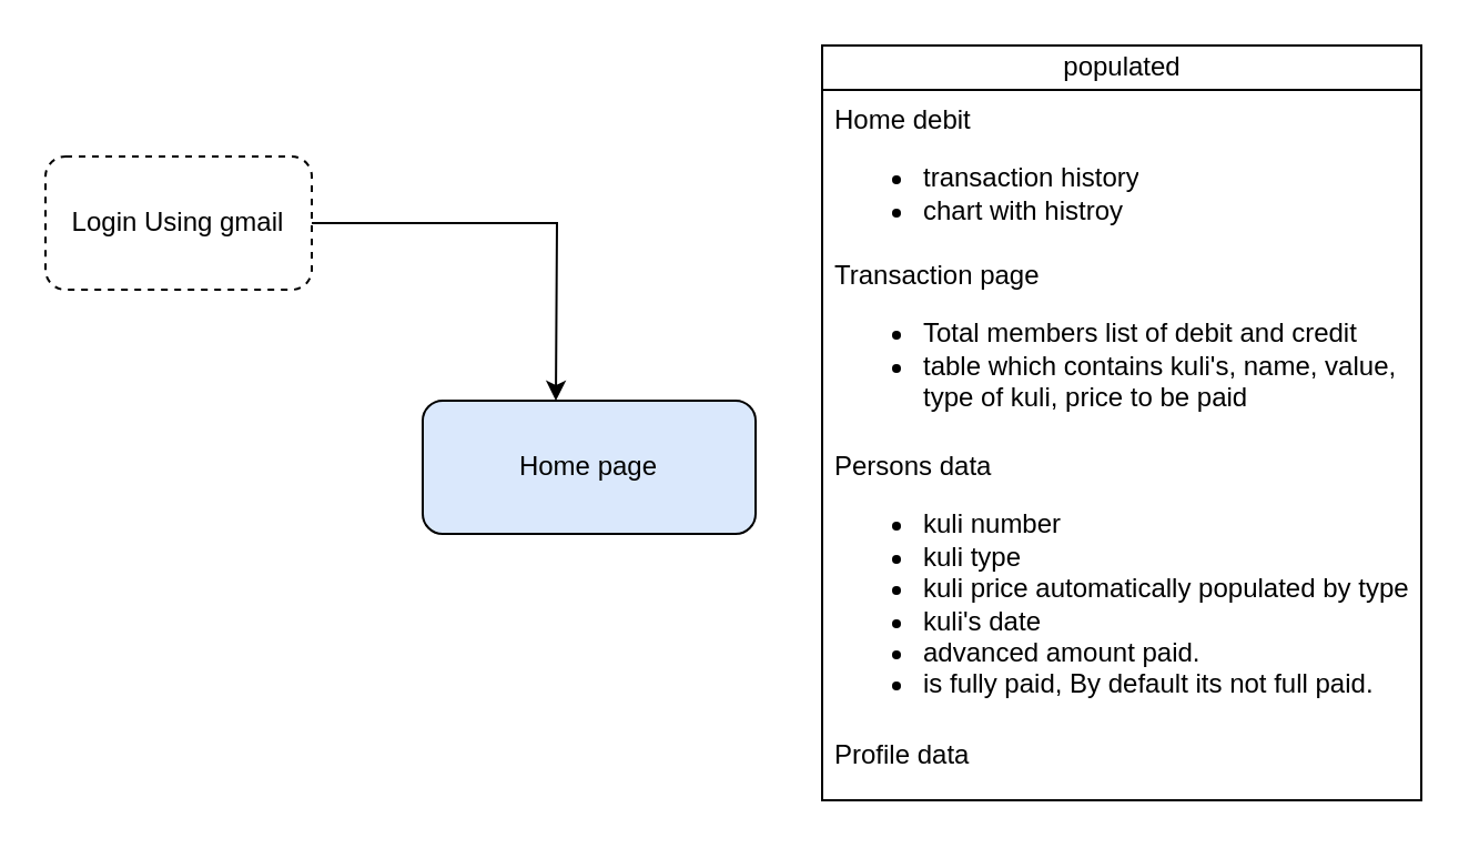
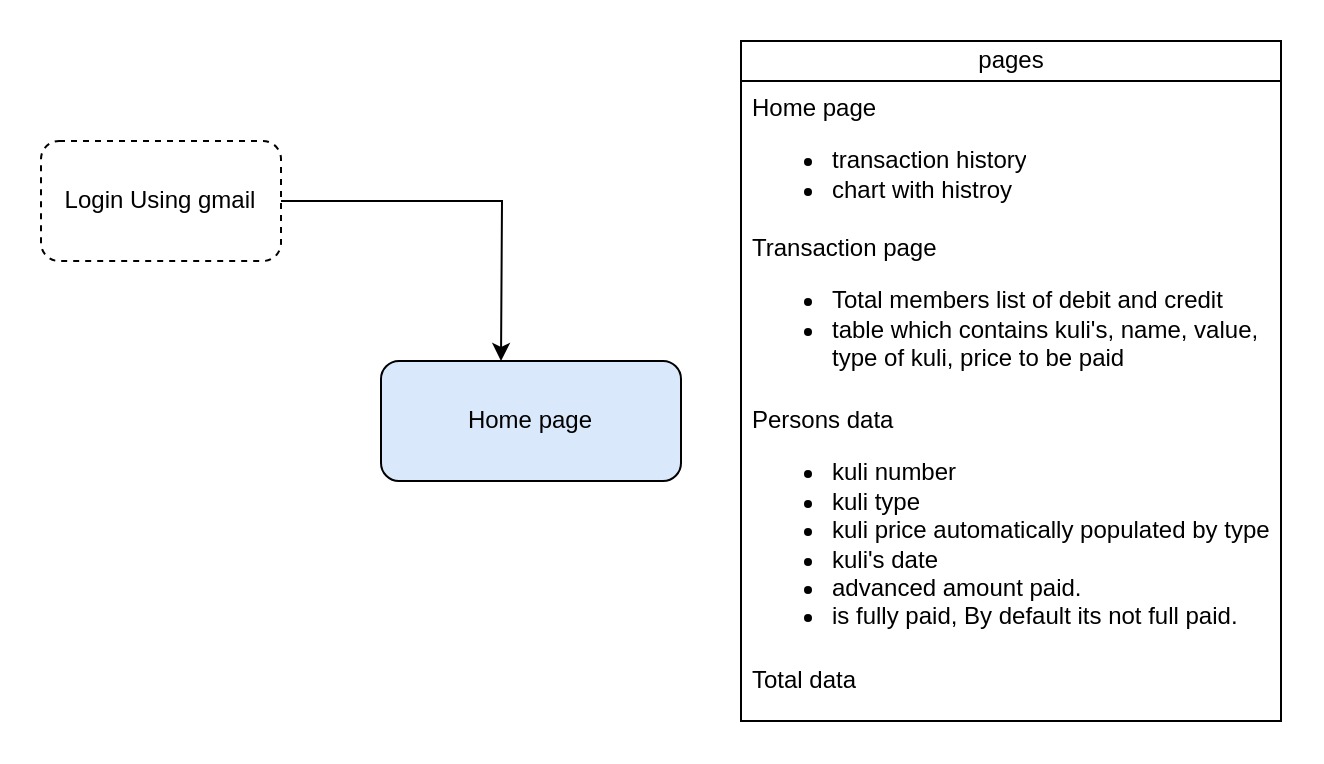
- <mxCell id="5" value="populated" style="swimlane;fontStyle=0;childLayout=stackLayout;horizontal=1;startSize=20;fillColor=none;horizontalStack=0;resizeParent=1;resizeParentMax=0;resizeLast=0;collapsible=1;marginBottom=0;html=1;" vertex="1" parent="1"><mxGeometry x="370" y="20" width="270" height="340" as="geometry"><mxRectangle x="500" y="30" width="70" height="30" as="alternateBounds" /></mxGeometry></mxCell>
+ <mxCell id="5" value="pages" style="swimlane;fontStyle=0;childLayout=stackLayout;horizontal=1;startSize=20;fillColor=none;horizontalStack=0;resizeParent=1;resizeParentMax=0;resizeLast=0;collapsible=1;marginBottom=0;html=1;" vertex="1" parent="1"><mxGeometry x="370" y="20" width="270" height="340" as="geometry"><mxRectangle x="500" y="30" width="70" height="30" as="alternateBounds" /></mxGeometry></mxCell>
- <mxCell id="6" value="Home debit&lt;br&gt;&lt;ul&gt;&lt;li&gt;transaction history&lt;/li&gt;&lt;li&gt;chart with histroy&lt;/li&gt;&lt;/ul&gt;" style="text;strokeColor=none;fillColor=none;align=left;verticalAlign=top;spacingLeft=4;spacingRight=4;overflow=hidden;rotatable=0;points=[[0,0.5],[1,0.5]];portConstraint=eastwest;whiteSpace=wrap;html=1;" vertex="1" parent="5"><mxGeometry y="20" width="270" height="70" as="geometry" /></mxCell>
+ <mxCell id="6" value="Home page&lt;br&gt;&lt;ul&gt;&lt;li&gt;transaction history&lt;/li&gt;&lt;li&gt;chart with histroy&lt;/li&gt;&lt;/ul&gt;" style="text;strokeColor=none;fillColor=none;align=left;verticalAlign=top;spacingLeft=4;spacingRight=4;overflow=hidden;rotatable=0;points=[[0,0.5],[1,0.5]];portConstraint=eastwest;whiteSpace=wrap;html=1;" vertex="1" parent="5"><mxGeometry y="20" width="270" height="70" as="geometry" /></mxCell>
- <mxCell id="9" value="Profile data" style="text;align=left;verticalAlign=top;spacingLeft=4;spacingRight=4;overflow=hidden;rotatable=0;points=[[0,0.5],[1,0.5]];portConstraint=eastwest;whiteSpace=wrap;html=1;" vertex="1" parent="5"><mxGeometry y="306" width="270" height="34" as="geometry" /></mxCell>
+ <mxCell id="9" value="Total data" style="text;align=left;verticalAlign=top;spacingLeft=4;spacingRight=4;overflow=hidden;rotatable=0;points=[[0,0.5],[1,0.5]];portConstraint=eastwest;whiteSpace=wrap;html=1;" vertex="1" parent="5"><mxGeometry y="306" width="270" height="34" as="geometry" /></mxCell>
